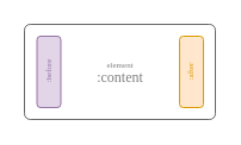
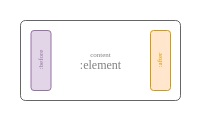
- <mxCell id="3" value="element" style="text;html=1;strokeColor=none;fillColor=none;align=center;verticalAlign=middle;whiteSpace=wrap;rounded=0;fontSize=7;fontFamily=Comic Sans MS;fontColor=#808080;" vertex="1" parent="1"><mxGeometry x="82.5" y="50.5" width="35" height="9" as="geometry" /></mxCell>
+ <mxCell id="3" value="content" style="text;html=1;strokeColor=none;fillColor=none;align=center;verticalAlign=middle;whiteSpace=wrap;rounded=0;fontSize=7;fontFamily=Comic Sans MS;fontColor=#808080;" vertex="1" parent="1"><mxGeometry x="82.5" y="50.5" width="35" height="9" as="geometry" /></mxCell>
- <mxCell id="8" value=":content" style="text;html=1;strokeColor=none;fillColor=none;align=center;verticalAlign=middle;whiteSpace=wrap;rounded=0;fontSize=12;fontFamily=Comic Sans MS;fontColor=#808080;" vertex="1" parent="1"><mxGeometry x="82.5" y="60.5" width="35" height="9" as="geometry" /></mxCell>
+ <mxCell id="8" value=":element" style="text;html=1;strokeColor=none;fillColor=none;align=center;verticalAlign=middle;whiteSpace=wrap;rounded=0;fontSize=12;fontFamily=Comic Sans MS;fontColor=#808080;" vertex="1" parent="1"><mxGeometry x="82.5" y="60.5" width="35" height="9" as="geometry" /></mxCell>
